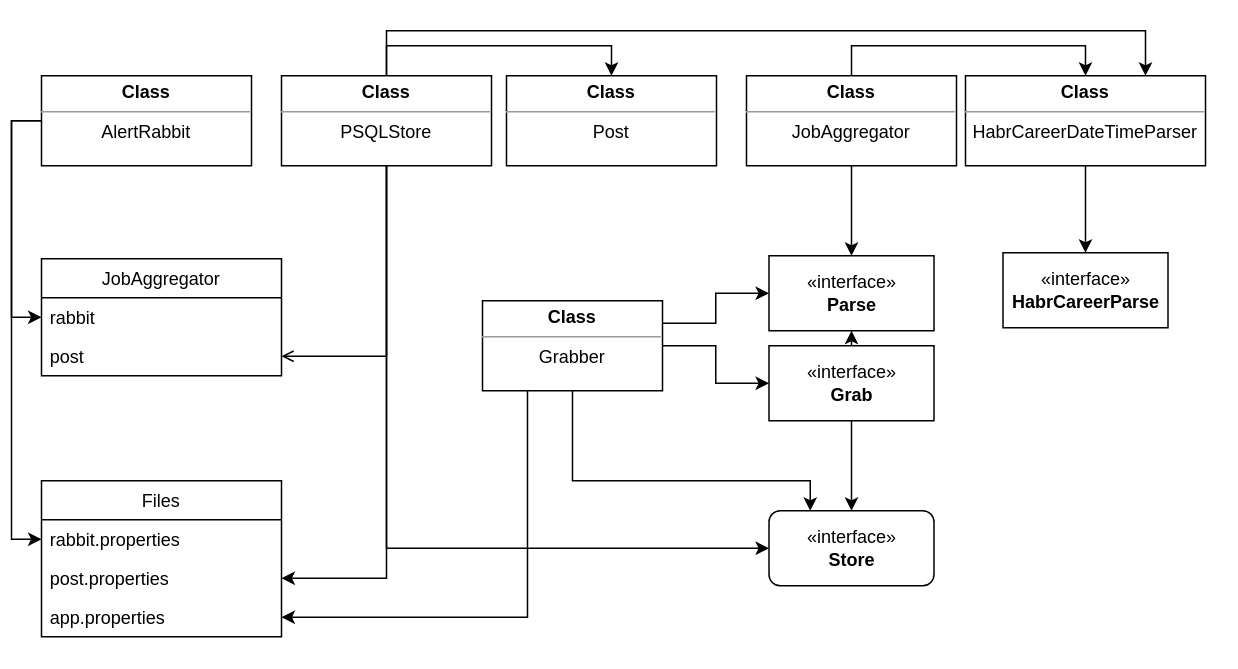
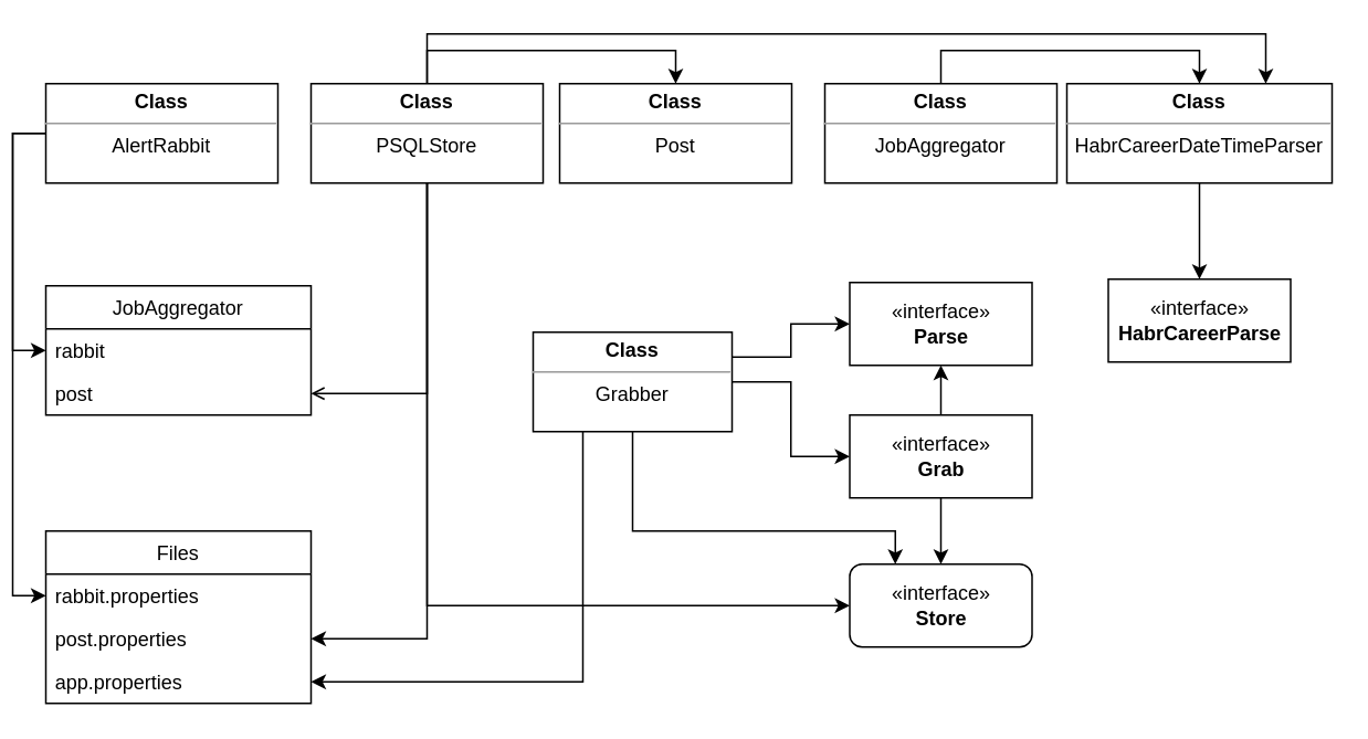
- <mxCell id="8" style="edgeStyle=orthogonalEdgeStyle;rounded=0;orthogonalLoop=1;jettySize=auto;html=1;exitX=0.5;exitY=1;exitDx=0;exitDy=0;entryX=0.5;entryY=0;entryDx=0;entryDy=0;" parent="1" source="10" target="15" edge="1"><mxGeometry relative="1" as="geometry" /></mxCell>
- <mxCell id="14" value="«interface»&lt;br&gt;&lt;b&gt;Grab&lt;/b&gt;" style="html=1;" parent="1" vertex="1"><mxGeometry x="505" y="230" width="110" height="50" as="geometry" /></mxCell>
+ <mxCell id="14" value="«interface»&lt;br&gt;&lt;b&gt;Grab&lt;/b&gt;" style="html=1;" parent="1" vertex="1"><mxGeometry x="505" y="250" width="110" height="50" as="geometry" /></mxCell>
